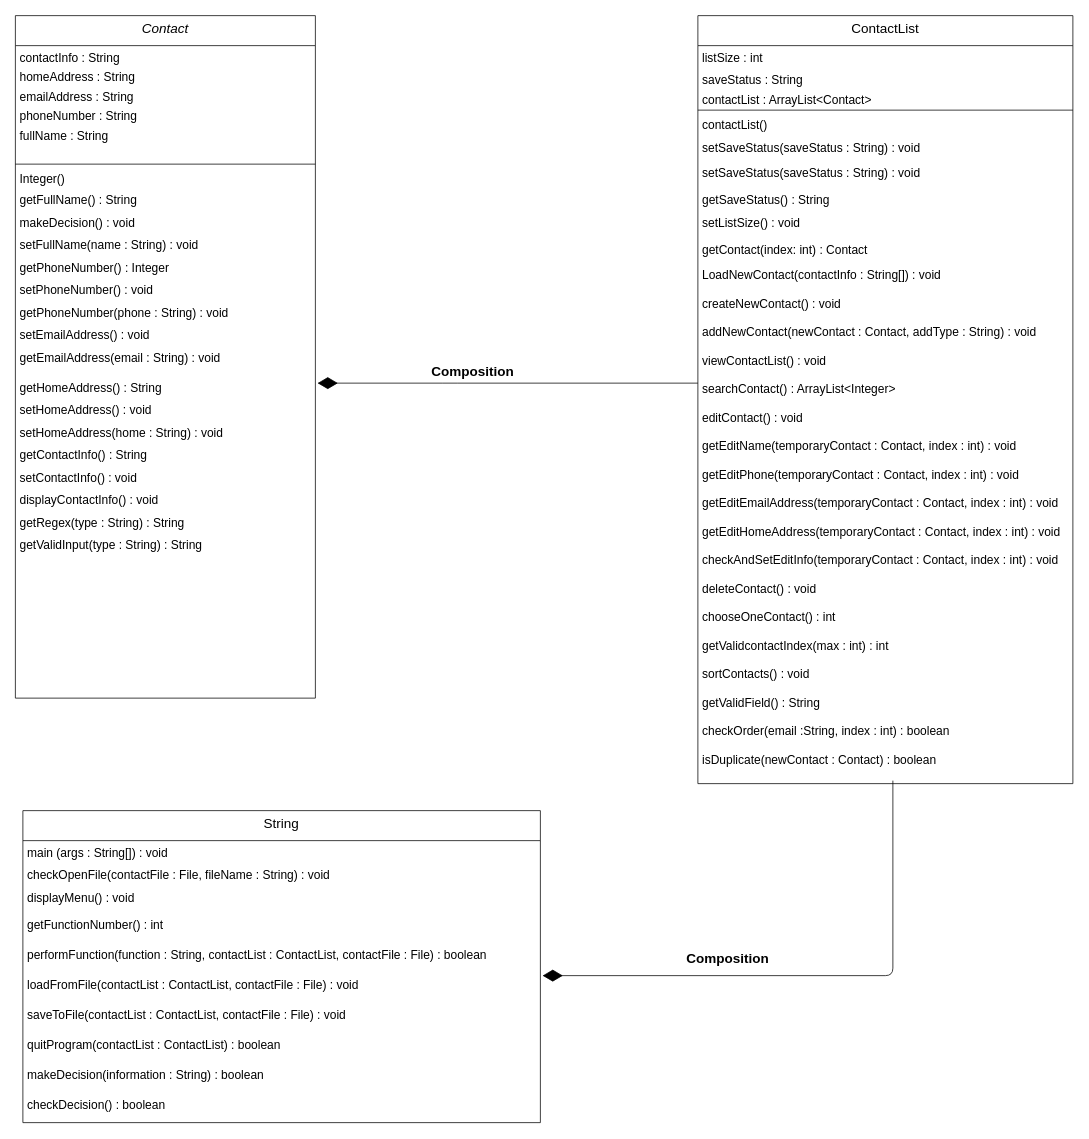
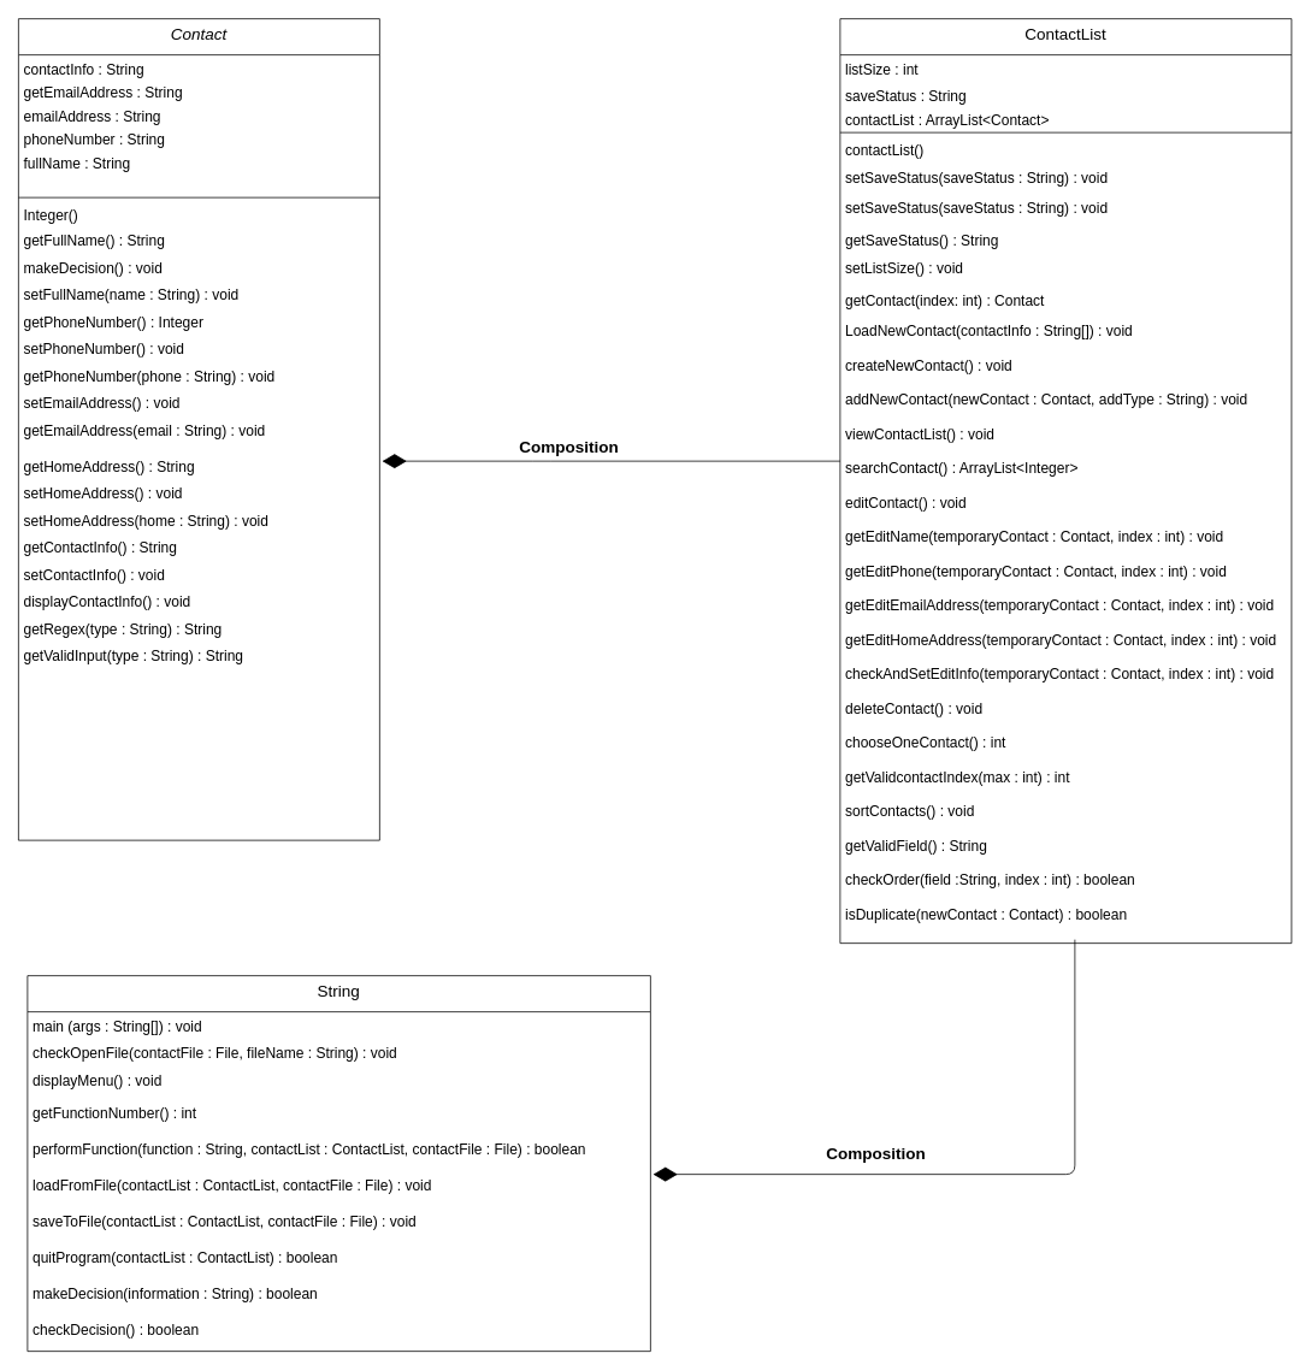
- <mxCell id="4" value="homeAddress : String" style="text;align=left;verticalAlign=top;spacingLeft=4;spacingRight=4;overflow=hidden;rotatable=0;points=[[0,0.5],[1,0.5]];portConstraint=eastwest;fontSize=16;" vertex="1" parent="2"><mxGeometry y="66" width="400" height="26" as="geometry" /></mxCell>
+ <mxCell id="4" value="getEmailAddress : String" style="text;align=left;verticalAlign=top;spacingLeft=4;spacingRight=4;overflow=hidden;rotatable=0;points=[[0,0.5],[1,0.5]];portConstraint=eastwest;fontSize=16;" vertex="1" parent="2"><mxGeometry y="66" width="400" height="26" as="geometry" /></mxCell>
- <mxCell id="64" value="checkOrder(email :String, index : int) : boolean" style="text;align=left;verticalAlign=top;spacingLeft=4;spacingRight=4;overflow=hidden;rotatable=0;points=[[0,0.5],[1,0.5]];portConstraint=eastwest;rounded=0;shadow=0;html=0;fontSize=16;" vertex="1" parent="37"><mxGeometry y="938" width="500" height="38" as="geometry" /></mxCell>
+ <mxCell id="64" value="checkOrder(field :String, index : int) : boolean" style="text;align=left;verticalAlign=top;spacingLeft=4;spacingRight=4;overflow=hidden;rotatable=0;points=[[0,0.5],[1,0.5]];portConstraint=eastwest;rounded=0;shadow=0;html=0;fontSize=16;" vertex="1" parent="37"><mxGeometry y="938" width="500" height="38" as="geometry" /></mxCell>
